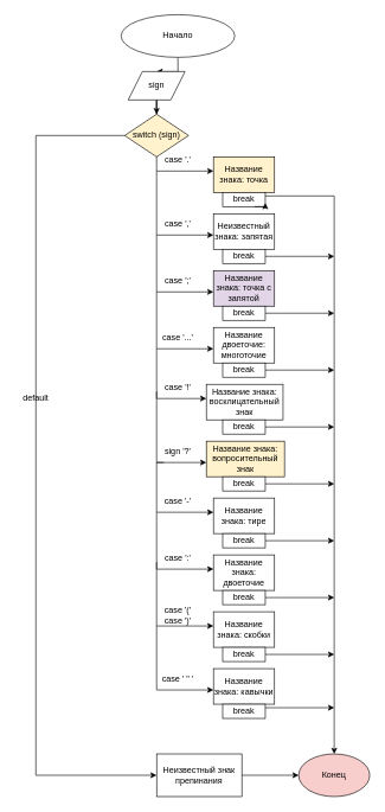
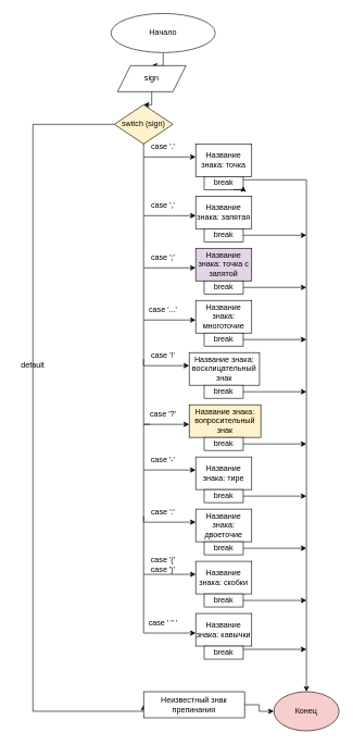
- <mxCell id="5" value="sign" style="shape=parallelogram;perimeter=parallelogramPerimeter;whiteSpace=wrap;html=1;fixedSize=1;" parent="1" vertex="1"><mxGeometry x="180" y="100" width="80" height="40" as="geometry" /></mxCell>
+ <mxCell id="5" value="sign" style="shape=parallelogram;perimeter=parallelogramPerimeter;whiteSpace=wrap;html=1;fixedSize=1;" parent="1" vertex="1"><mxGeometry x="180" y="100" width="105" height="40" as="geometry" /></mxCell>
- <mxCell id="8" value="Название знака: точка" style="whiteSpace=wrap;html=1;fillColor=#fff2cc;" parent="1" vertex="1"><mxGeometry x="300" y="220" width="86" height="50" as="geometry" /></mxCell>
+ <mxCell id="8" value="Название знака: точка" style="whiteSpace=wrap;html=1;" parent="1" vertex="1"><mxGeometry x="300" y="220" width="86" height="50" as="geometry" /></mxCell>
- <mxCell id="9" value="Неизвестный знака: запятая" style="whiteSpace=wrap;html=1;" parent="1" vertex="1"><mxGeometry x="300" y="300" width="86" height="50" as="geometry" /></mxCell>
+ <mxCell id="9" value="Название знака: запятая" style="whiteSpace=wrap;html=1;" parent="1" vertex="1"><mxGeometry x="300" y="300" width="86" height="50" as="geometry" /></mxCell>
- <mxCell id="11" value="Название двоеточие: многоточие" style="whiteSpace=wrap;html=1;" parent="1" vertex="1"><mxGeometry x="300" y="460" width="86" height="50" as="geometry" /></mxCell>
+ <mxCell id="11" value="Название знака: многоточие" style="whiteSpace=wrap;html=1;" parent="1" vertex="1"><mxGeometry x="300" y="460" width="86" height="50" as="geometry" /></mxCell>
- <mxCell id="55" value="sign '?'" style="text;html=1;whiteSpace=wrap;strokeColor=none;fillColor=none;align=center;verticalAlign=middle;rounded=0;" parent="1" vertex="1"><mxGeometry x="220" y="620" width="60" height="30" as="geometry" /></mxCell>
+ <mxCell id="55" value="case '?'" style="text;html=1;whiteSpace=wrap;strokeColor=none;fillColor=none;align=center;verticalAlign=middle;rounded=0;" parent="1" vertex="1"><mxGeometry x="220" y="620" width="60" height="30" as="geometry" /></mxCell>
- <mxCell id="62" value="Неизвестный знак препинания" style="rounded=0;whiteSpace=wrap;html=1;" vertex="1" parent="1"><mxGeometry x="220" y="1060" width="120" height="60" as="geometry" /></mxCell>
+ <mxCell id="62" value="Неизвестный знак препинания" style="rounded=0;whiteSpace=wrap;html=1;" vertex="1" parent="1"><mxGeometry x="220" y="1060" width="155" height="40" as="geometry" /></mxCell>
